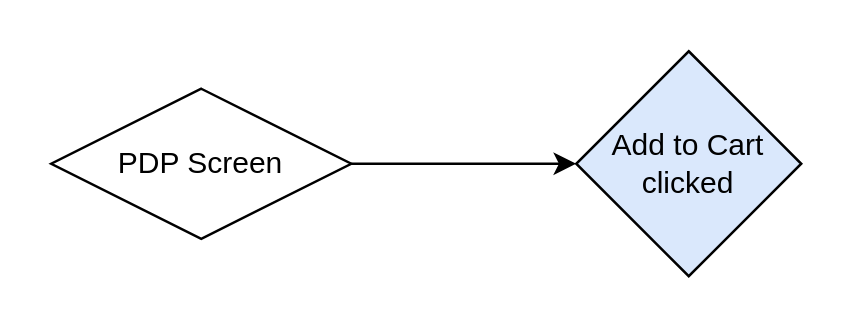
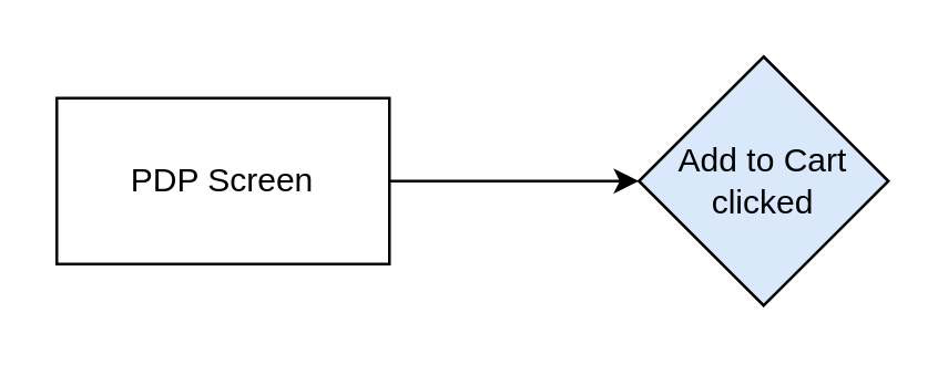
- <mxCell id="2" value="PDP Screen" style="rhombus;whiteSpace=wrap;html=1;" vertex="1" parent="1"><mxGeometry x="20" y="35" width="120" height="60" as="geometry" /></mxCell>
+ <mxCell id="2" value="PDP Screen" style="rounded=0;whiteSpace=wrap;html=1;" vertex="1" parent="1"><mxGeometry x="20" y="35" width="120" height="60" as="geometry" /></mxCell>
